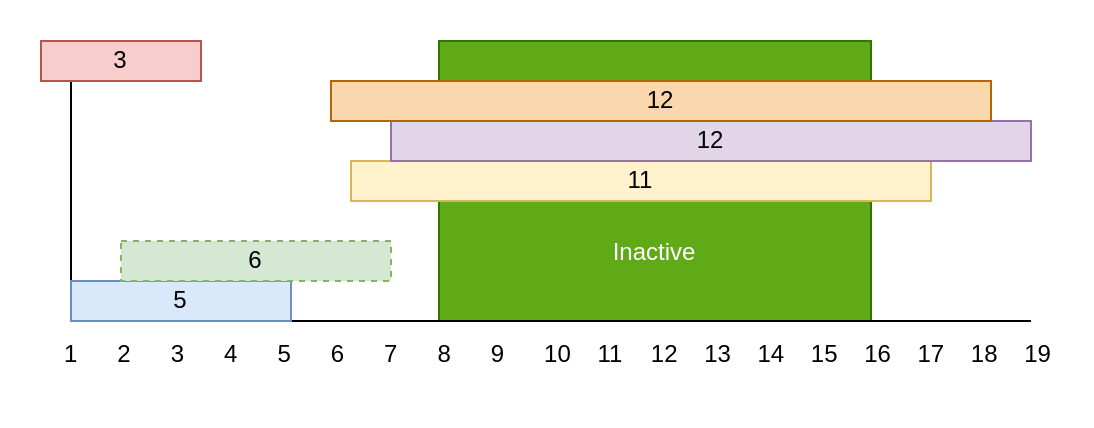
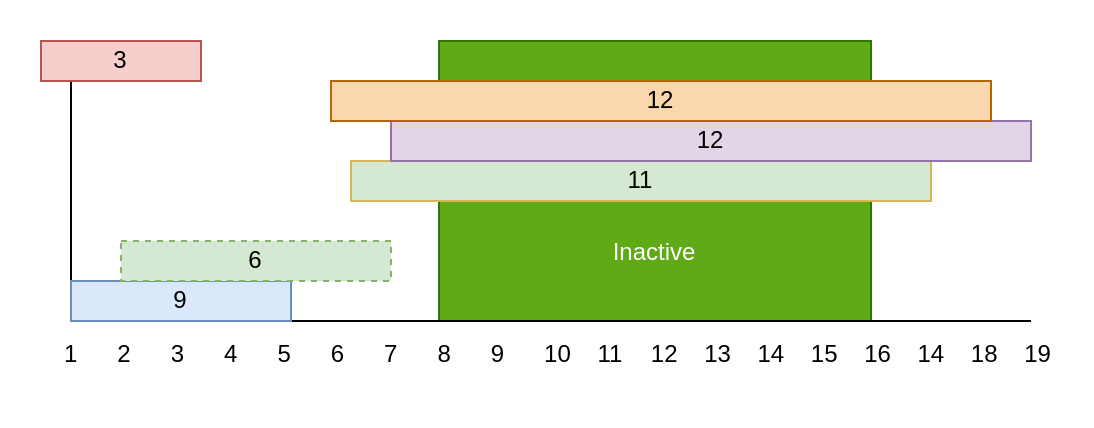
- <mxCell id="9" value="11" style="rounded=0;whiteSpace=wrap;html=1;fillColor=#fff2cc;strokeColor=#d6b656;" parent="1" vertex="1"><mxGeometry x="175" y="80" width="290" height="20" as="geometry" /></mxCell>
+ <mxCell id="9" value="11" style="rounded=0;whiteSpace=wrap;html=1;fillColor=#d5e8d4;strokeColor=#d6b656;" parent="1" vertex="1"><mxGeometry x="175" y="80" width="290" height="20" as="geometry" /></mxCell>
- <mxCell id="5" value="5" style="rounded=0;whiteSpace=wrap;html=1;fillColor=#dae8fc;strokeColor=#6c8ebf;" parent="1" vertex="1"><mxGeometry x="35" y="140" width="110" height="20" as="geometry" /></mxCell>
+ <mxCell id="5" value="9" style="rounded=0;whiteSpace=wrap;html=1;fillColor=#dae8fc;strokeColor=#6c8ebf;" parent="1" vertex="1"><mxGeometry x="35" y="140" width="110" height="20" as="geometry" /></mxCell>
- <mxCell id="6" value="1&lt;span style=&quot;white-space: pre;&quot;&gt;&#09;&lt;/span&gt;2&lt;span style=&quot;white-space: pre;&quot;&gt;&#09;&lt;/span&gt;3&lt;span style=&quot;white-space: pre;&quot;&gt;&#09;&lt;/span&gt;4&lt;span style=&quot;white-space: pre;&quot;&gt;&#09;&lt;/span&gt;5&lt;span style=&quot;white-space: pre;&quot;&gt;&#09;&lt;/span&gt;6&lt;span style=&quot;white-space: pre;&quot;&gt;&#09;&lt;/span&gt;7&lt;span style=&quot;white-space: pre;&quot;&gt;&#09;&lt;/span&gt;8&lt;span style=&quot;white-space: pre;&quot;&gt;&#09;&lt;/span&gt;9&lt;span style=&quot;white-space: pre;&quot;&gt;&#09;&lt;/span&gt;10&lt;span style=&quot;white-space: pre;&quot;&gt;&#09;&lt;/span&gt;11&lt;span style=&quot;white-space: pre;&quot;&gt;&#09;&lt;/span&gt;12&lt;span style=&quot;white-space: pre;&quot;&gt;&#09;&lt;/span&gt;13&lt;span style=&quot;white-space: pre;&quot;&gt;&#09;&lt;/span&gt;14&amp;nbsp;&lt;span style=&quot;white-space: pre;&quot;&gt;&#09;&lt;/span&gt;15&lt;span style=&quot;white-space: pre;&quot;&gt;&#09;&lt;/span&gt;16&lt;span style=&quot;white-space: pre;&quot;&gt;&#09;&lt;/span&gt;17&lt;span style=&quot;white-space: pre;&quot;&gt;&#09;&lt;/span&gt;18&lt;span style=&quot;white-space: pre;&quot;&gt;&#09;&lt;/span&gt;19" style="text;html=1;strokeColor=none;fillColor=none;align=left;verticalAlign=middle;whiteSpace=wrap;rounded=0;" parent="1" vertex="1"><mxGeometry x="30" y="162" width="495" height="30" as="geometry" /></mxCell>
+ <mxCell id="6" value="1&lt;span style=&quot;white-space: pre;&quot;&gt;&#09;&lt;/span&gt;2&lt;span style=&quot;white-space: pre;&quot;&gt;&#09;&lt;/span&gt;3&lt;span style=&quot;white-space: pre;&quot;&gt;&#09;&lt;/span&gt;4&lt;span style=&quot;white-space: pre;&quot;&gt;&#09;&lt;/span&gt;5&lt;span style=&quot;white-space: pre;&quot;&gt;&#09;&lt;/span&gt;6&lt;span style=&quot;white-space: pre;&quot;&gt;&#09;&lt;/span&gt;7&lt;span style=&quot;white-space: pre;&quot;&gt;&#09;&lt;/span&gt;8&lt;span style=&quot;white-space: pre;&quot;&gt;&#09;&lt;/span&gt;9&lt;span style=&quot;white-space: pre;&quot;&gt;&#09;&lt;/span&gt;10&lt;span style=&quot;white-space: pre;&quot;&gt;&#09;&lt;/span&gt;11&lt;span style=&quot;white-space: pre;&quot;&gt;&#09;&lt;/span&gt;12&lt;span style=&quot;white-space: pre;&quot;&gt;&#09;&lt;/span&gt;13&lt;span style=&quot;white-space: pre;&quot;&gt;&#09;&lt;/span&gt;14&amp;nbsp;&lt;span style=&quot;white-space: pre;&quot;&gt;&#09;&lt;/span&gt;15&lt;span style=&quot;white-space: pre;&quot;&gt;&#09;&lt;/span&gt;16&lt;span style=&quot;white-space: pre;&quot;&gt;&#09;&lt;/span&gt;14&lt;span style=&quot;white-space: pre;&quot;&gt;&#09;&lt;/span&gt;18&lt;span style=&quot;white-space: pre;&quot;&gt;&#09;&lt;/span&gt;19" style="text;html=1;strokeColor=none;fillColor=none;align=left;verticalAlign=middle;whiteSpace=wrap;rounded=0;" parent="1" vertex="1"><mxGeometry x="30" y="162" width="495" height="30" as="geometry" /></mxCell>
